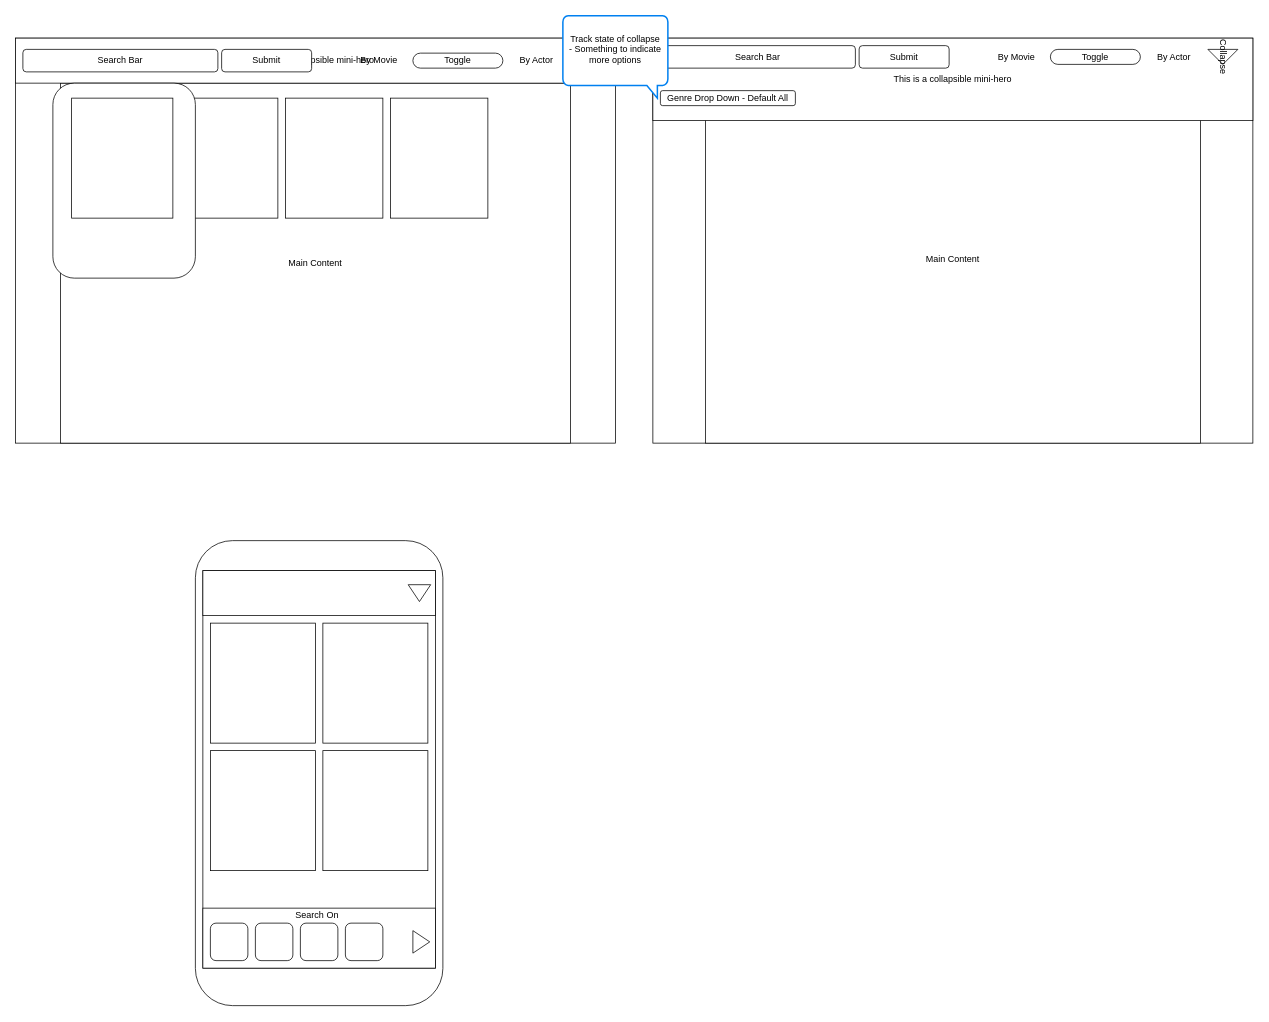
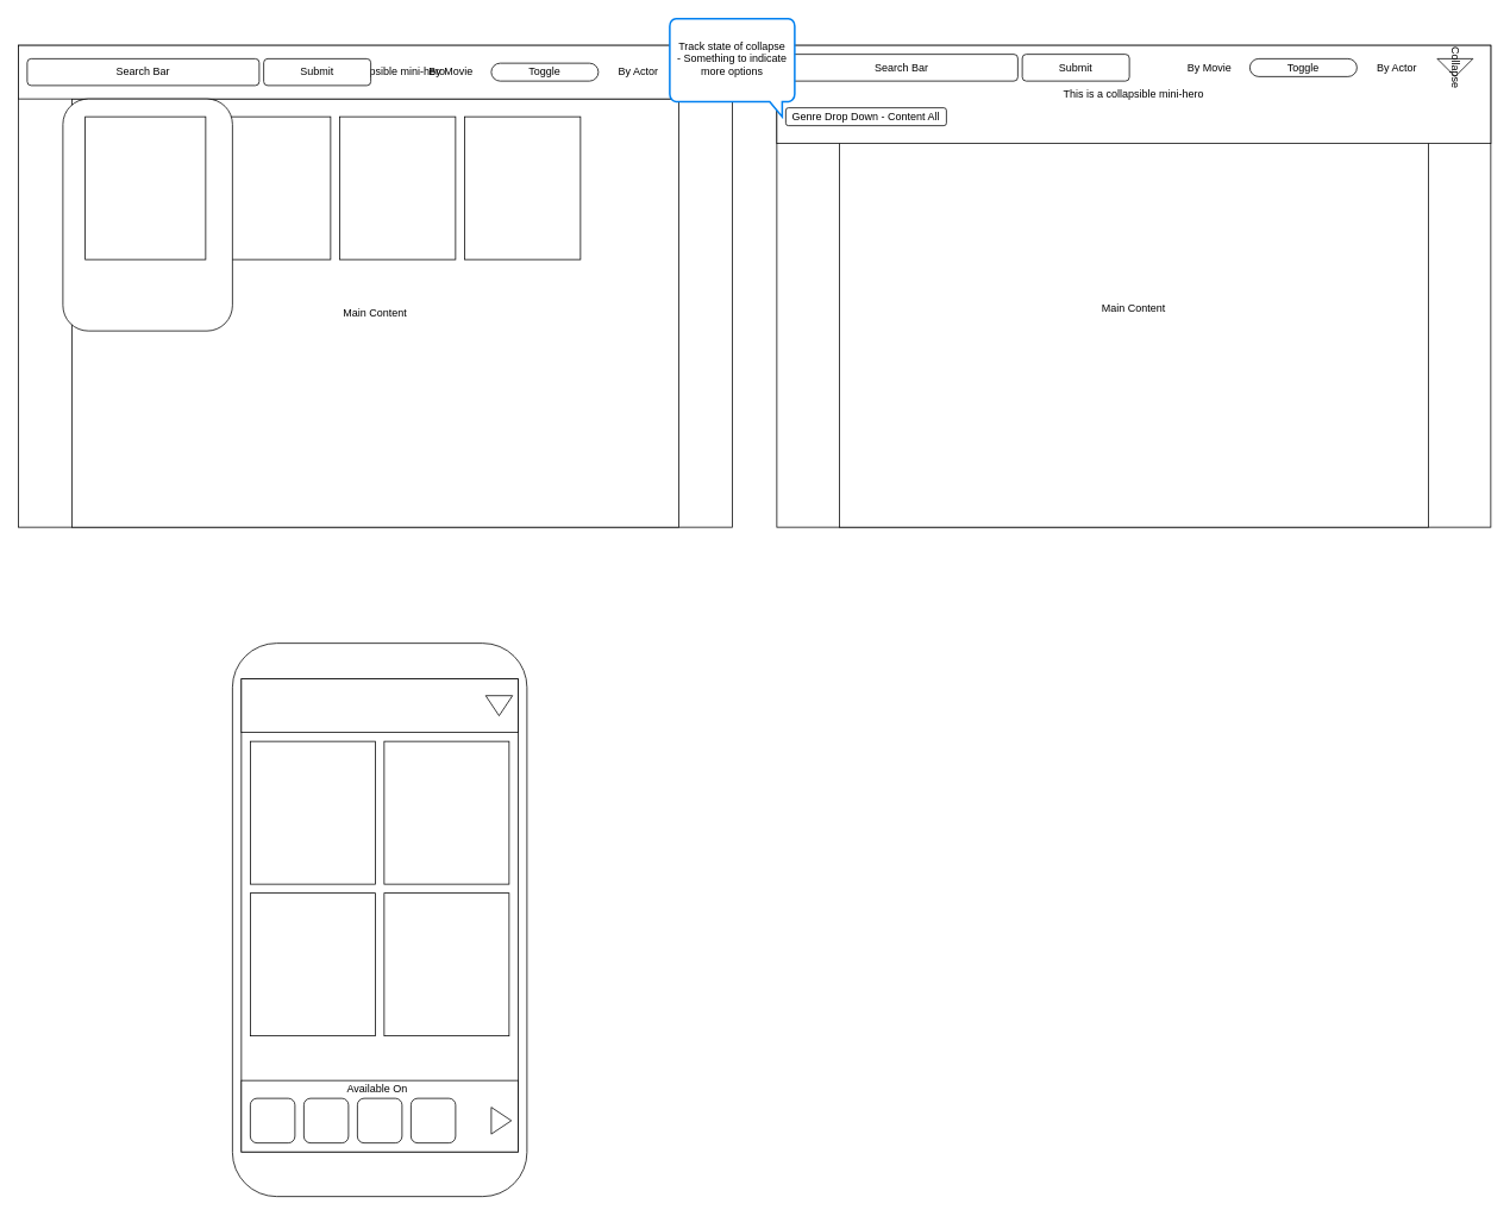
- <mxCell id="22" value="Genre Drop Down - Default All" style="rounded=1;whiteSpace=wrap;html=1;" parent="1" vertex="1"><mxGeometry x="880" y="120" width="180" height="20" as="geometry" /></mxCell>
+ <mxCell id="22" value="Genre Drop Down - Content All" style="rounded=1;whiteSpace=wrap;html=1;" parent="1" vertex="1"><mxGeometry x="880" y="120" width="180" height="20" as="geometry" /></mxCell>
- <mxCell id="37" value="Search On" style="text;html=1;strokeColor=none;fillColor=none;align=center;verticalAlign=middle;whiteSpace=wrap;rounded=0;" vertex="1" parent="1"><mxGeometry x="275" y="1200" width="295" height="40" as="geometry" /></mxCell>
+ <mxCell id="37" value="Available On" style="text;html=1;strokeColor=none;fillColor=none;align=center;verticalAlign=middle;whiteSpace=wrap;rounded=0;" vertex="1" parent="1"><mxGeometry x="275" y="1200" width="295" height="40" as="geometry" /></mxCell>
